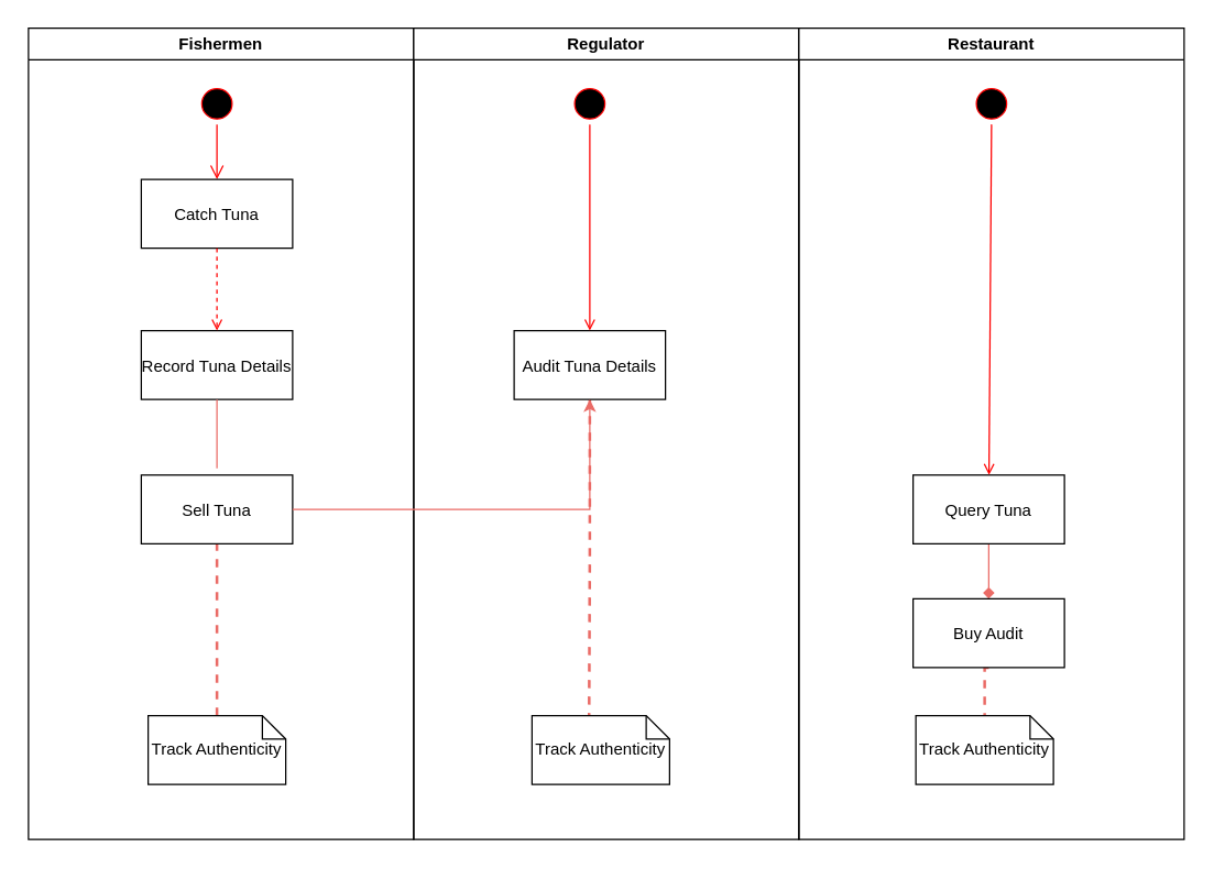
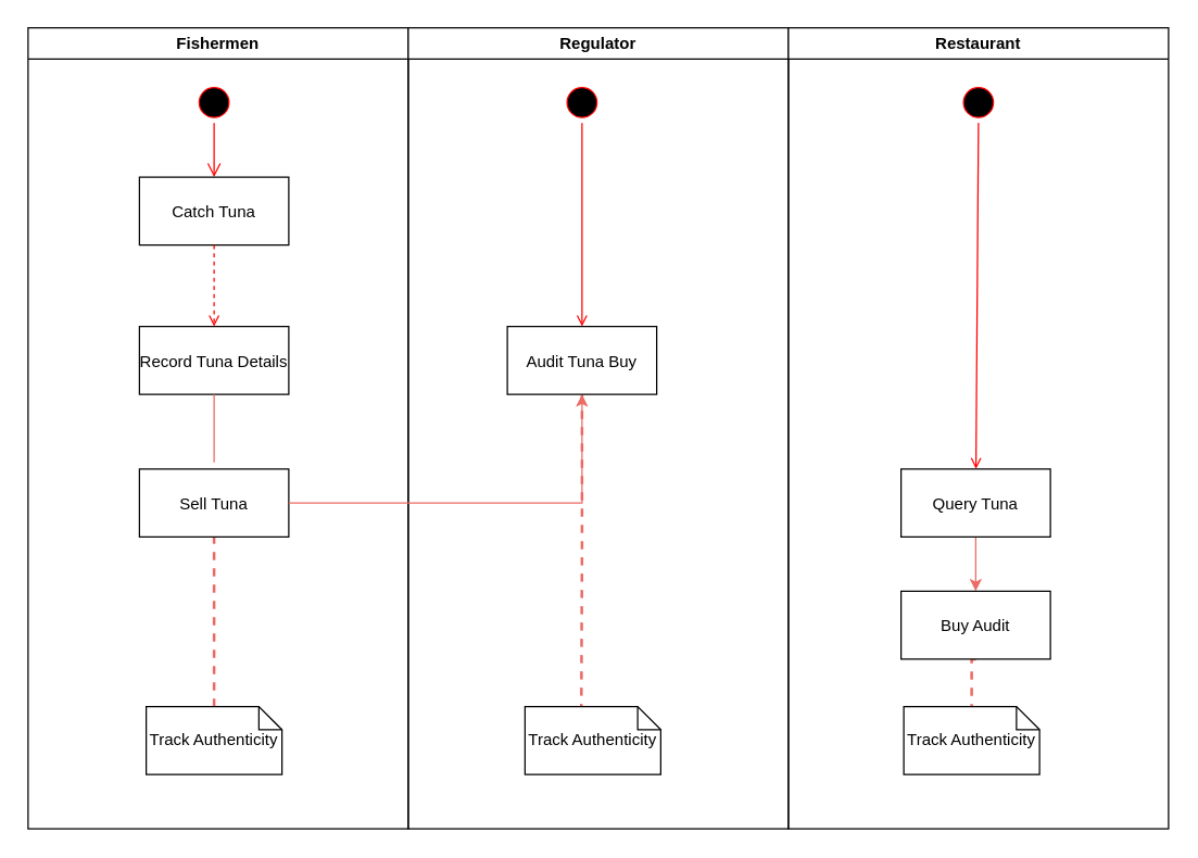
- <mxCell id="14" value="Audit Tuna Details" style="" parent="11" vertex="1"><mxGeometry x="73" y="220" width="110" height="50" as="geometry" /></mxCell>
+ <mxCell id="14" value="Audit Tuna Buy" style="" parent="11" vertex="1"><mxGeometry x="73" y="220" width="110" height="50" as="geometry" /></mxCell>
- <mxCell id="19" style="edgeStyle=orthogonalEdgeStyle;rounded=0;orthogonalLoop=1;jettySize=auto;html=1;exitX=0.5;exitY=1;exitDx=0;exitDy=0;entryX=0.5;entryY=0;entryDx=0;entryDy=0;startArrow=none;startFill=0;endArrow=diamond;endFill=1;strokeColor=#EA6B66;strokeWidth=1;" edge="1" parent="17" source="20" target="23"><mxGeometry relative="1" as="geometry" /></mxCell>
+ <mxCell id="19" style="edgeStyle=orthogonalEdgeStyle;rounded=0;orthogonalLoop=1;jettySize=auto;html=1;exitX=0.5;exitY=1;exitDx=0;exitDy=0;entryX=0.5;entryY=0;entryDx=0;entryDy=0;startArrow=none;startFill=0;endArrow=classic;endFill=1;strokeColor=#EA6B66;strokeWidth=1;" edge="1" parent="17" source="20" target="23"><mxGeometry relative="1" as="geometry" /></mxCell>
